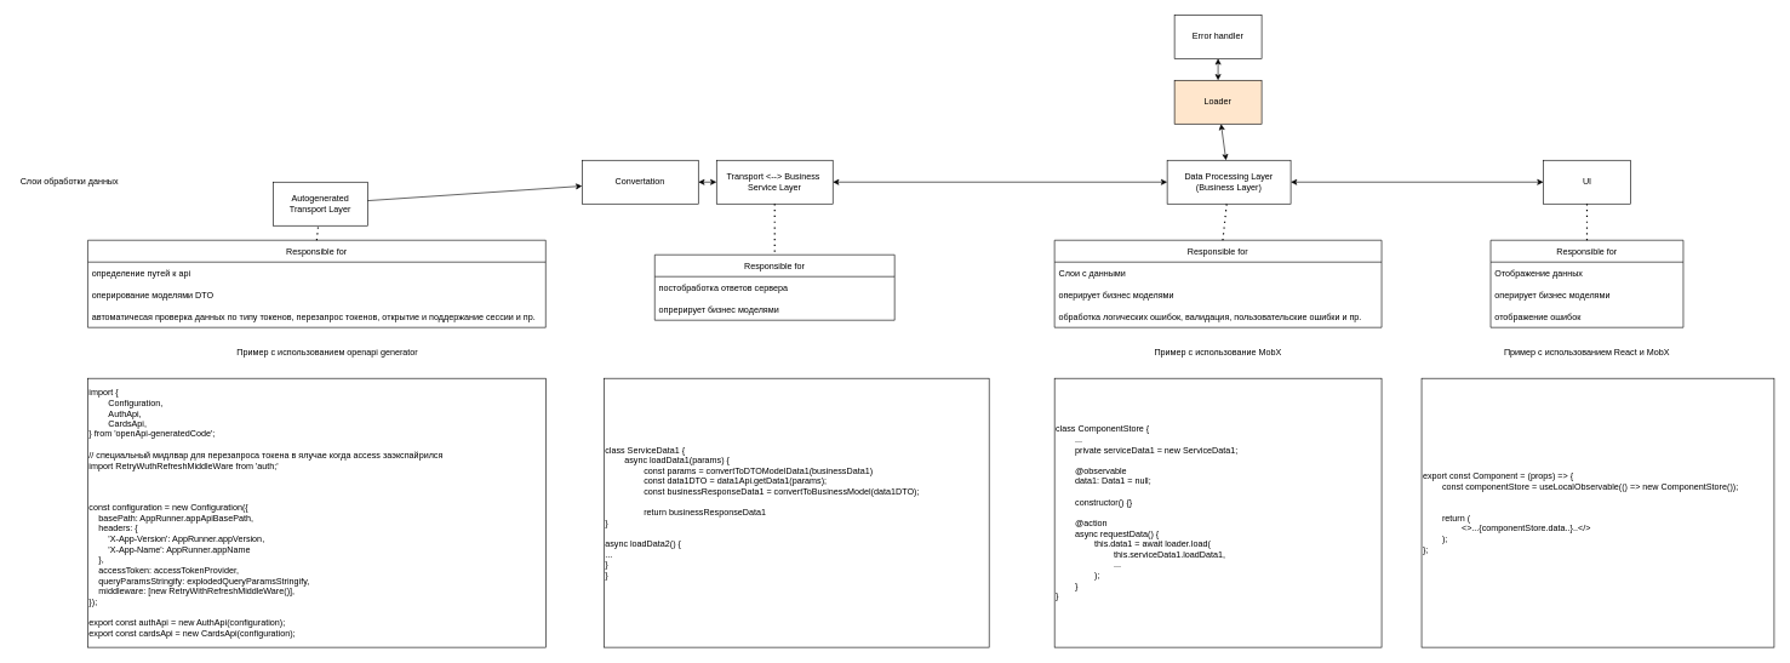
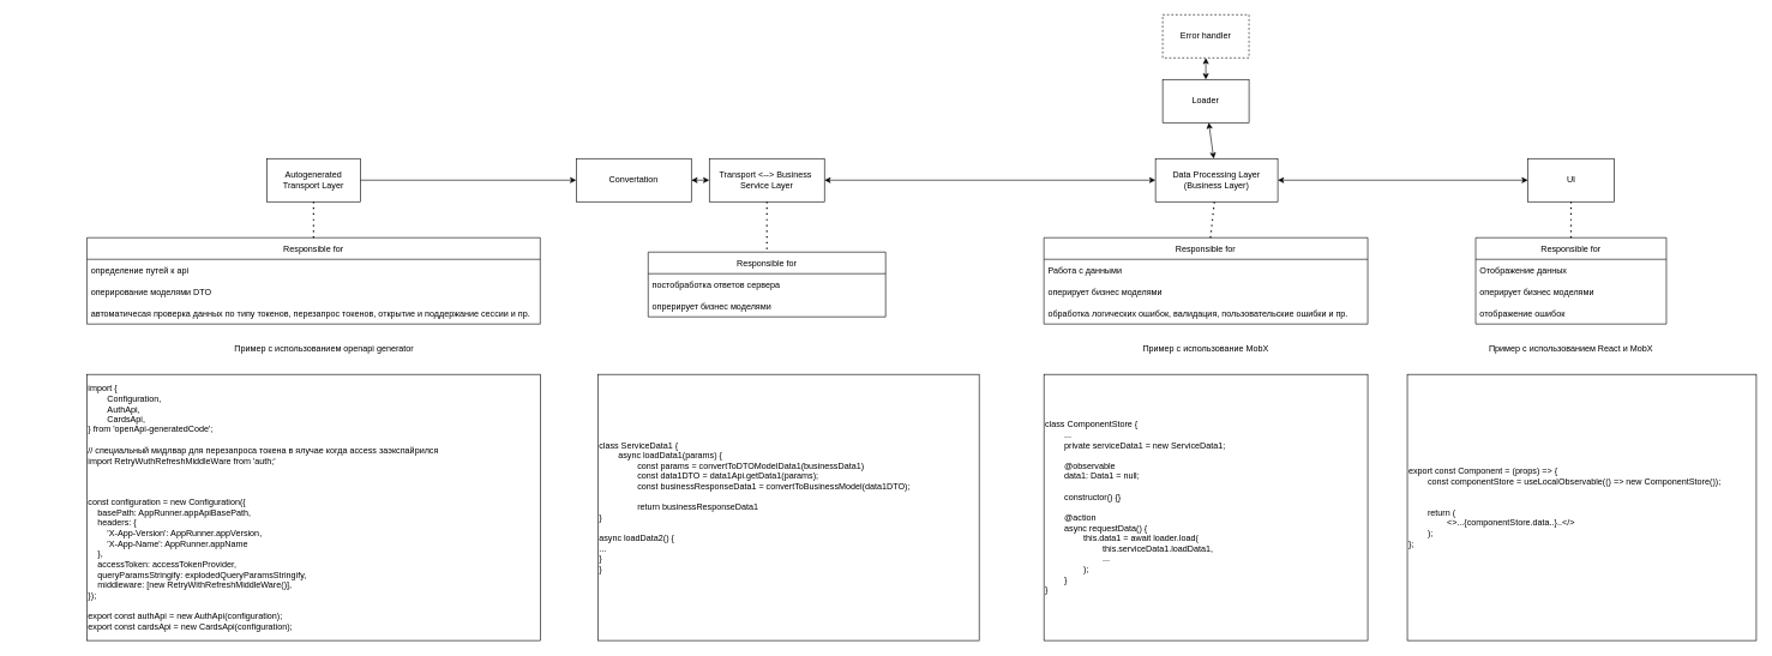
- <mxCell id="36" value="Error handler" style="rounded=0;whiteSpace=wrap;html=1;" parent="1" vertex="1"><mxGeometry x="1615" y="20" width="120" height="60" as="geometry" /></mxCell>
+ <mxCell id="36" value="Error handler" style="rounded=0;whiteSpace=wrap;html=1;dashed=1;" parent="1" vertex="1"><mxGeometry x="1615" y="20" width="120" height="60" as="geometry" /></mxCell>
- <mxCell id="33" value="Loader" style="rounded=0;whiteSpace=wrap;html=1;fillColor=#ffe6cc;" parent="1" vertex="1"><mxGeometry x="1615" y="110" width="120" height="60" as="geometry" /></mxCell>
+ <mxCell id="33" value="Loader" style="rounded=0;whiteSpace=wrap;html=1;" parent="1" vertex="1"><mxGeometry x="1615" y="110" width="120" height="60" as="geometry" /></mxCell>
- <mxCell id="38" value="Слои обработки данных" style="text;html=1;strokeColor=none;fillColor=none;align=center;verticalAlign=middle;whiteSpace=wrap;rounded=0;" parent="1" vertex="1"><mxGeometry x="20" y="235" width="150" height="30" as="geometry" /></mxCell>
- <mxCell id="2" value="Autogenerated Transport Layer" style="rounded=0;whiteSpace=wrap;html=1;" parent="1" vertex="1"><mxGeometry x="375" y="250" width="130" height="60" as="geometry" /></mxCell>
+ <mxCell id="2" value="Autogenerated Transport Layer" style="rounded=0;whiteSpace=wrap;html=1;" parent="1" vertex="1"><mxGeometry x="370" y="220" width="130" height="60" as="geometry" /></mxCell>
- <mxCell id="12" value="Слои с данными" style="text;strokeColor=none;fillColor=none;align=left;verticalAlign=middle;spacingLeft=4;spacingRight=4;overflow=hidden;points=[[0,0.5],[1,0.5]];portConstraint=eastwest;rotatable=0;" parent="11" vertex="1"><mxGeometry y="30" width="450" height="30" as="geometry" /></mxCell>
+ <mxCell id="12" value="Работа с данными" style="text;strokeColor=none;fillColor=none;align=left;verticalAlign=middle;spacingLeft=4;spacingRight=4;overflow=hidden;points=[[0,0.5],[1,0.5]];portConstraint=eastwest;rotatable=0;" parent="11" vertex="1"><mxGeometry y="30" width="450" height="30" as="geometry" /></mxCell>
